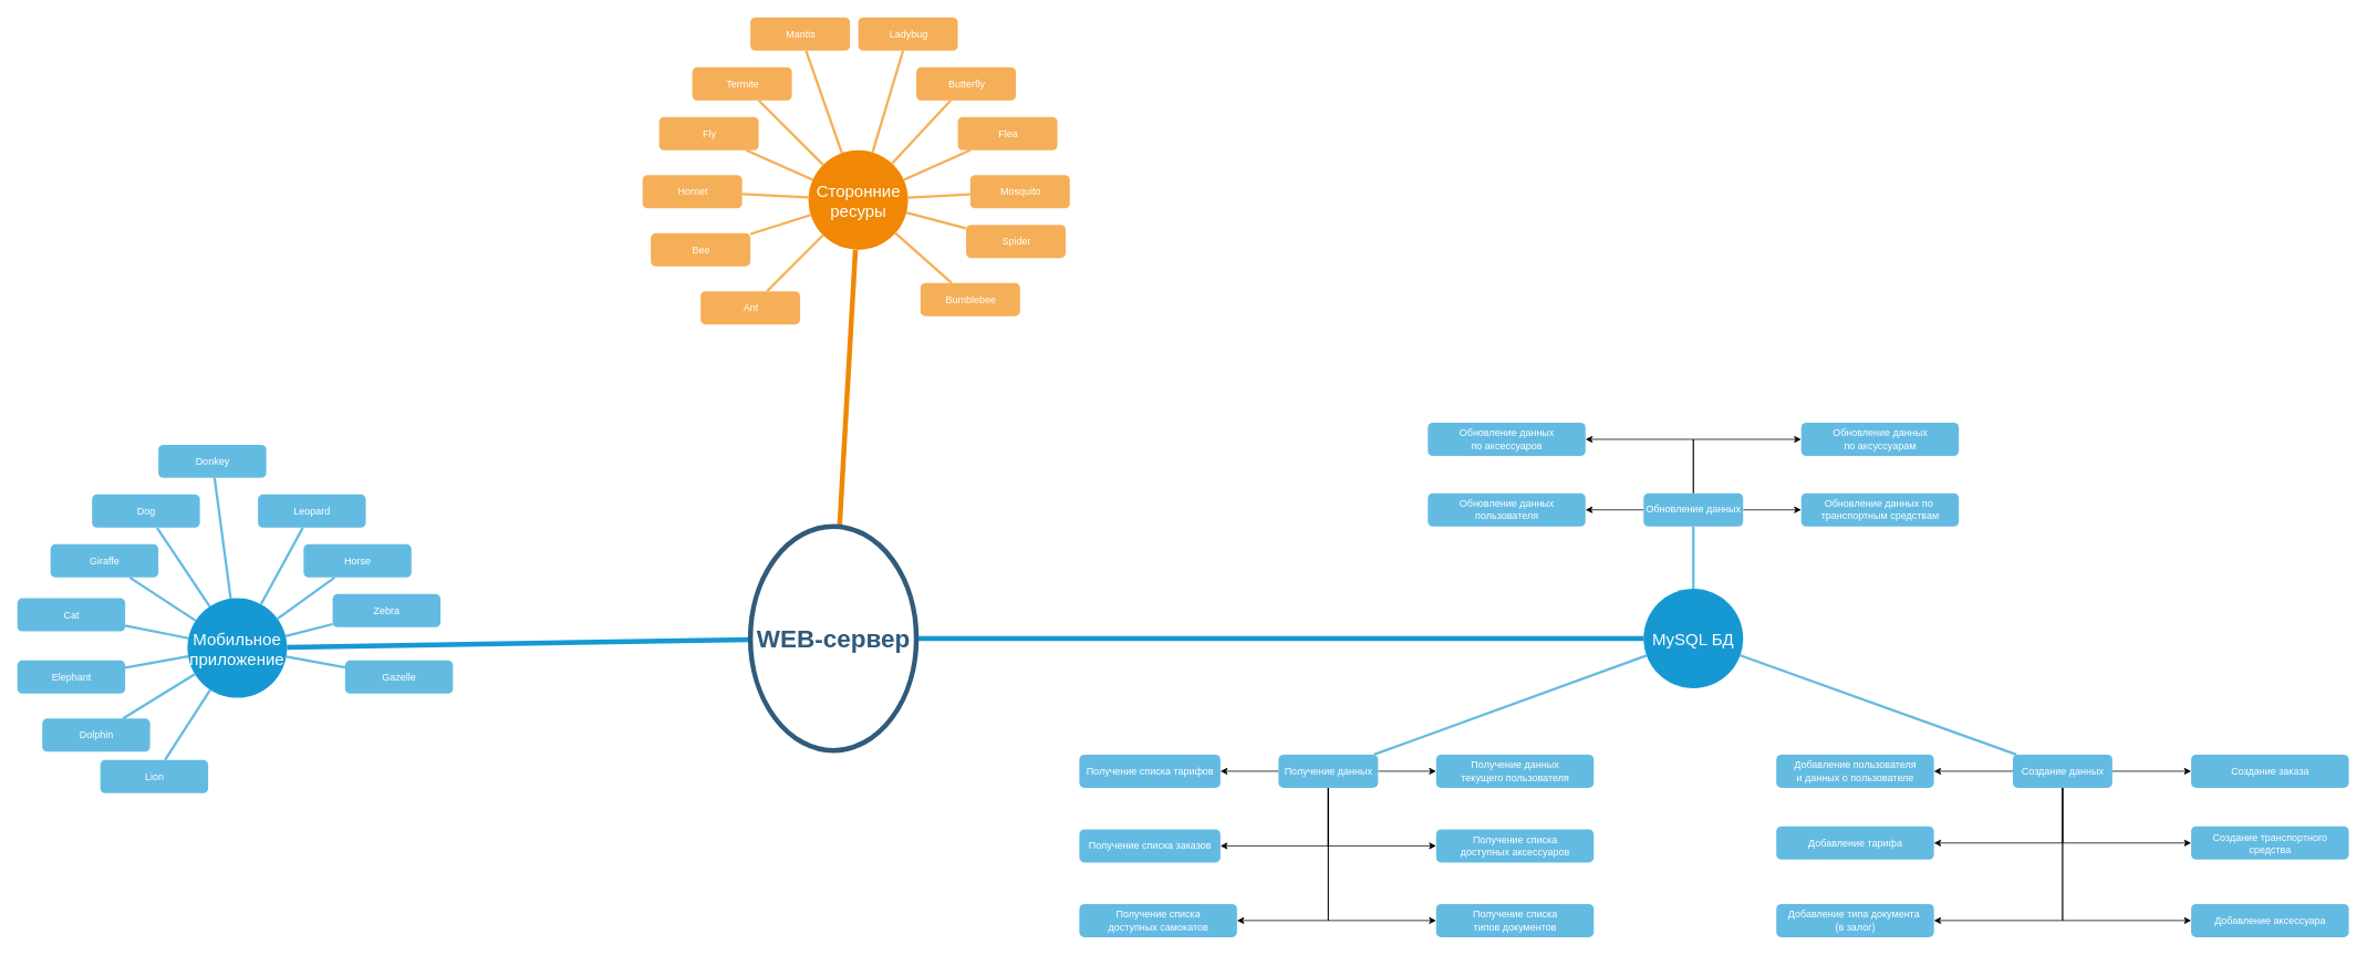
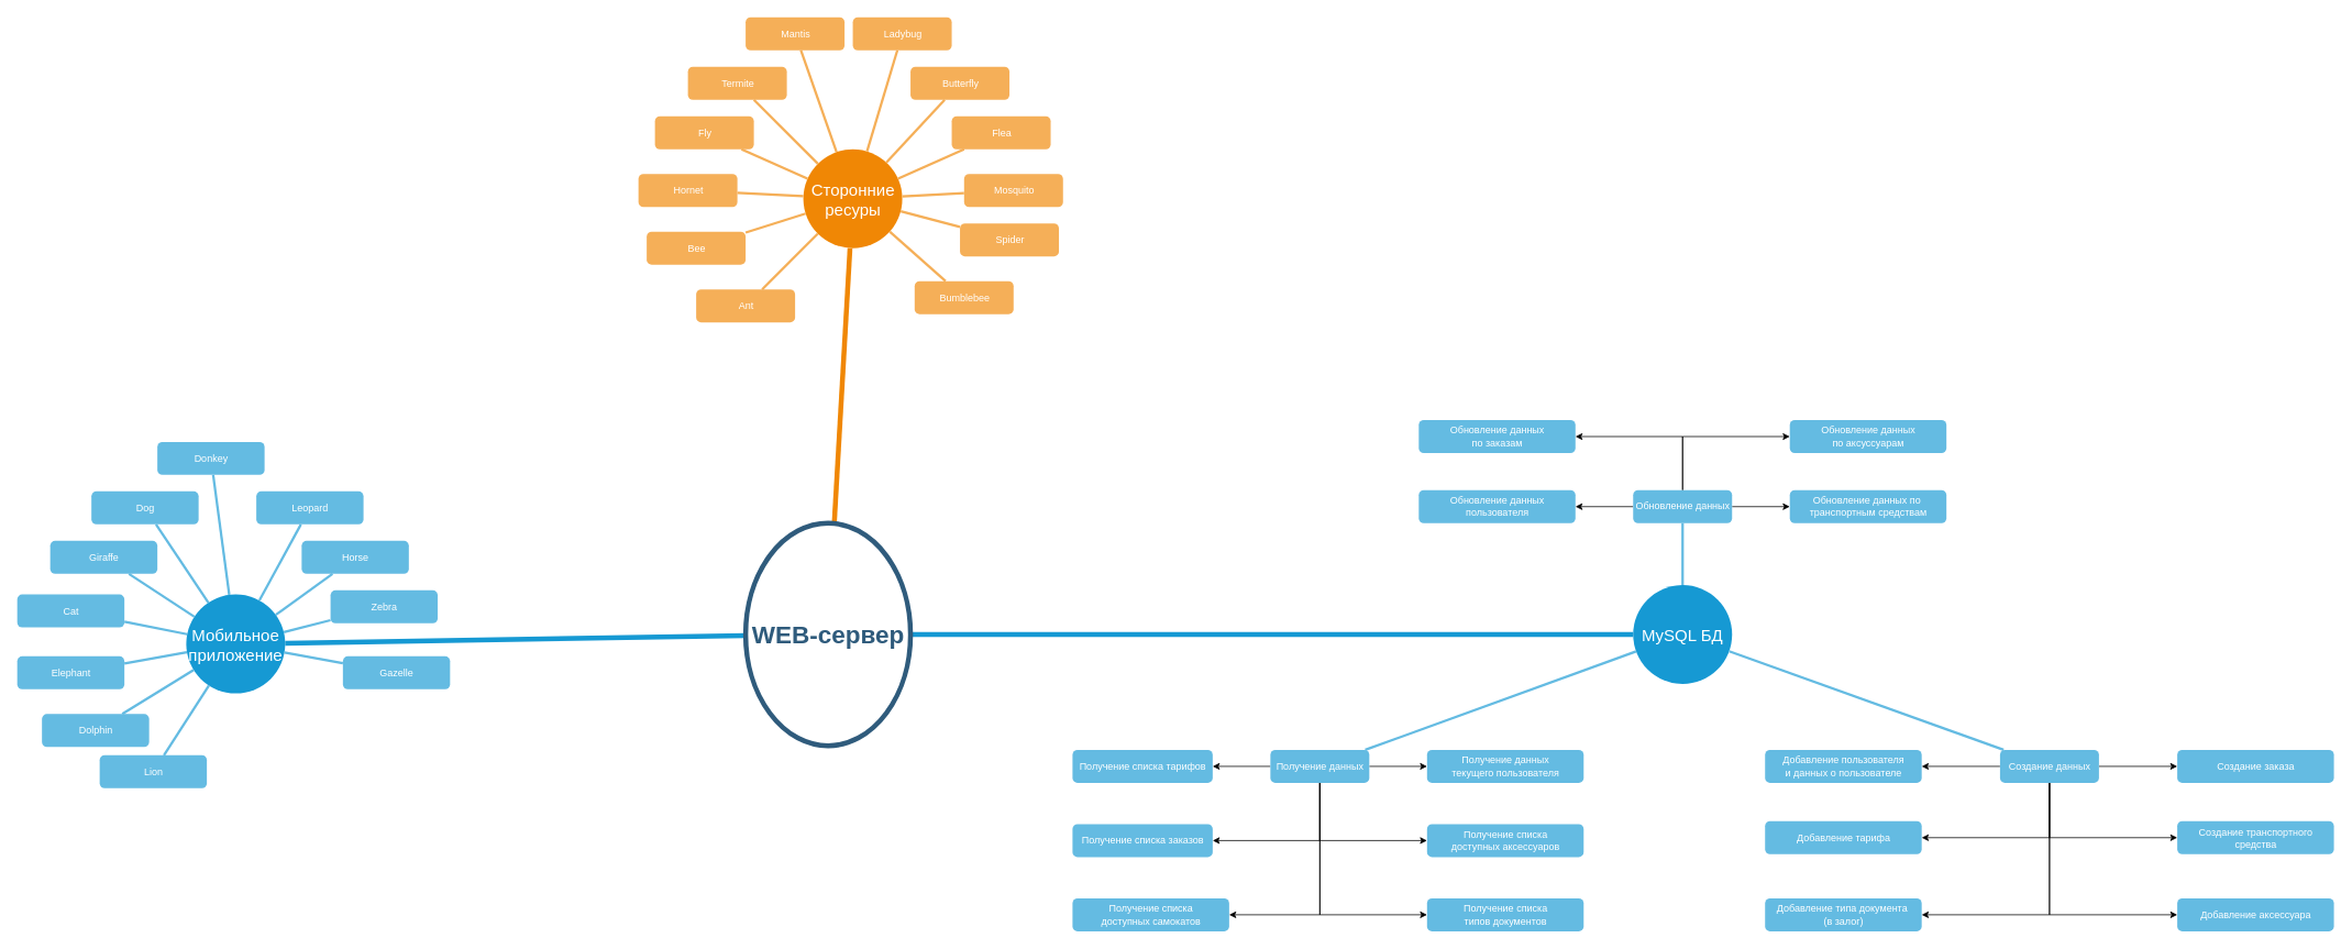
- <mxCell id="91" value="Обновление данных&lt;br&gt;по аксессуаров" style="rounded=1;fillColor=#64BBE2;strokeColor=none;strokeWidth=3;shadow=0;html=1;fontColor=#FFFFFF;" vertex="1" parent="1"><mxGeometry x="1720" y="509" width="190" height="40" as="geometry" /></mxCell>
+ <mxCell id="91" value="Обновление данных&lt;br&gt;по заказам" style="rounded=1;fillColor=#64BBE2;strokeColor=none;strokeWidth=3;shadow=0;html=1;fontColor=#FFFFFF;" vertex="1" parent="1"><mxGeometry x="1720" y="509" width="190" height="40" as="geometry" /></mxCell>
